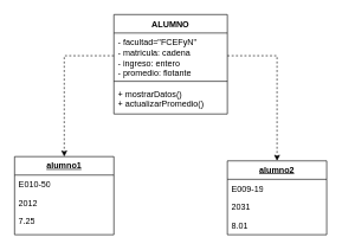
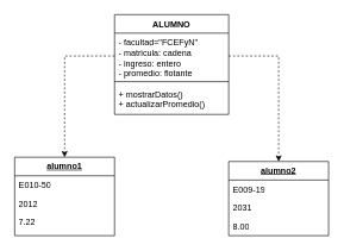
- <mxCell id="13" value="7.25" style="text;strokeColor=none;fillColor=none;align=left;verticalAlign=top;spacingLeft=4;spacingRight=4;overflow=hidden;rotatable=0;points=[[0,0.5],[1,0.5]];portConstraint=eastwest;whiteSpace=wrap;html=1;" vertex="1" parent="10"><mxGeometry y="78" width="140" height="32" as="geometry" /></mxCell>
+ <mxCell id="13" value="7.22" style="text;strokeColor=none;fillColor=none;align=left;verticalAlign=top;spacingLeft=4;spacingRight=4;overflow=hidden;rotatable=0;points=[[0,0.5],[1,0.5]];portConstraint=eastwest;whiteSpace=wrap;html=1;" vertex="1" parent="10"><mxGeometry y="78" width="140" height="32" as="geometry" /></mxCell>
- <mxCell id="9" value="8.01" style="text;strokeColor=none;fillColor=none;align=left;verticalAlign=top;spacingLeft=4;spacingRight=4;overflow=hidden;rotatable=0;points=[[0,0.5],[1,0.5]];portConstraint=eastwest;whiteSpace=wrap;html=1;" vertex="1" parent="6"><mxGeometry y="78" width="140" height="26" as="geometry" /></mxCell>
+ <mxCell id="9" value="8.00" style="text;strokeColor=none;fillColor=none;align=left;verticalAlign=top;spacingLeft=4;spacingRight=4;overflow=hidden;rotatable=0;points=[[0,0.5],[1,0.5]];portConstraint=eastwest;whiteSpace=wrap;html=1;" vertex="1" parent="6"><mxGeometry y="78" width="140" height="26" as="geometry" /></mxCell>
